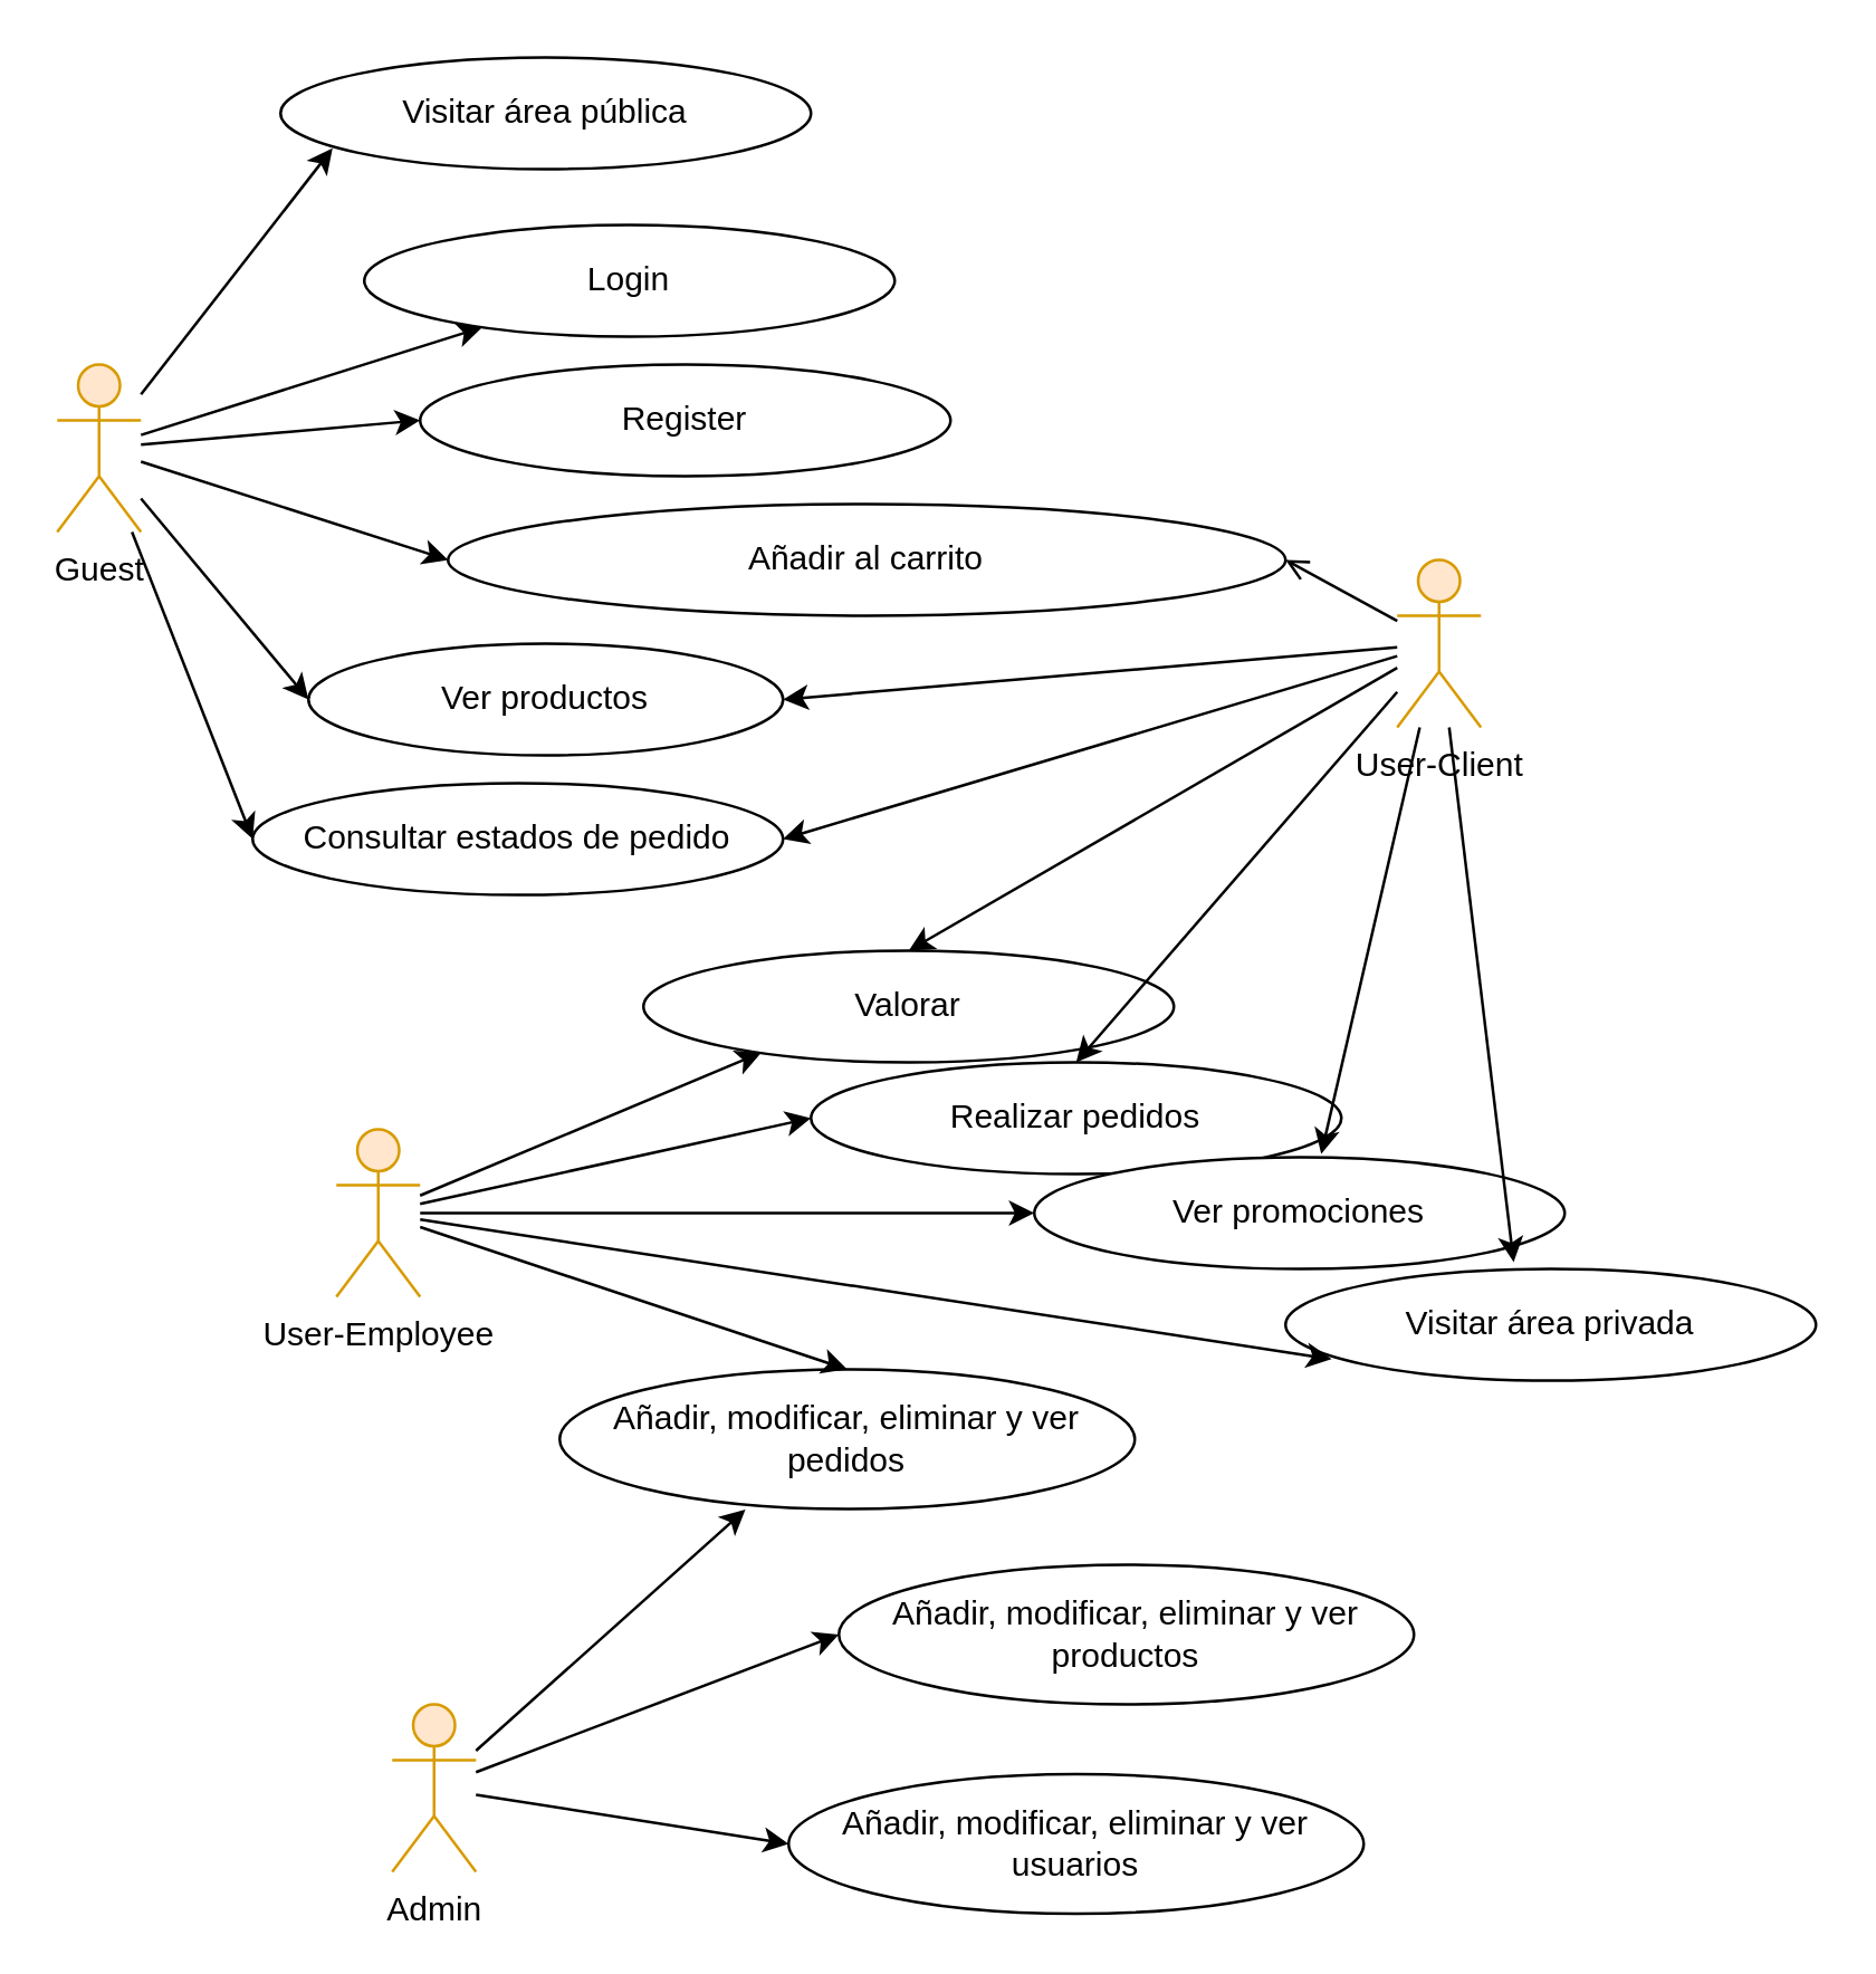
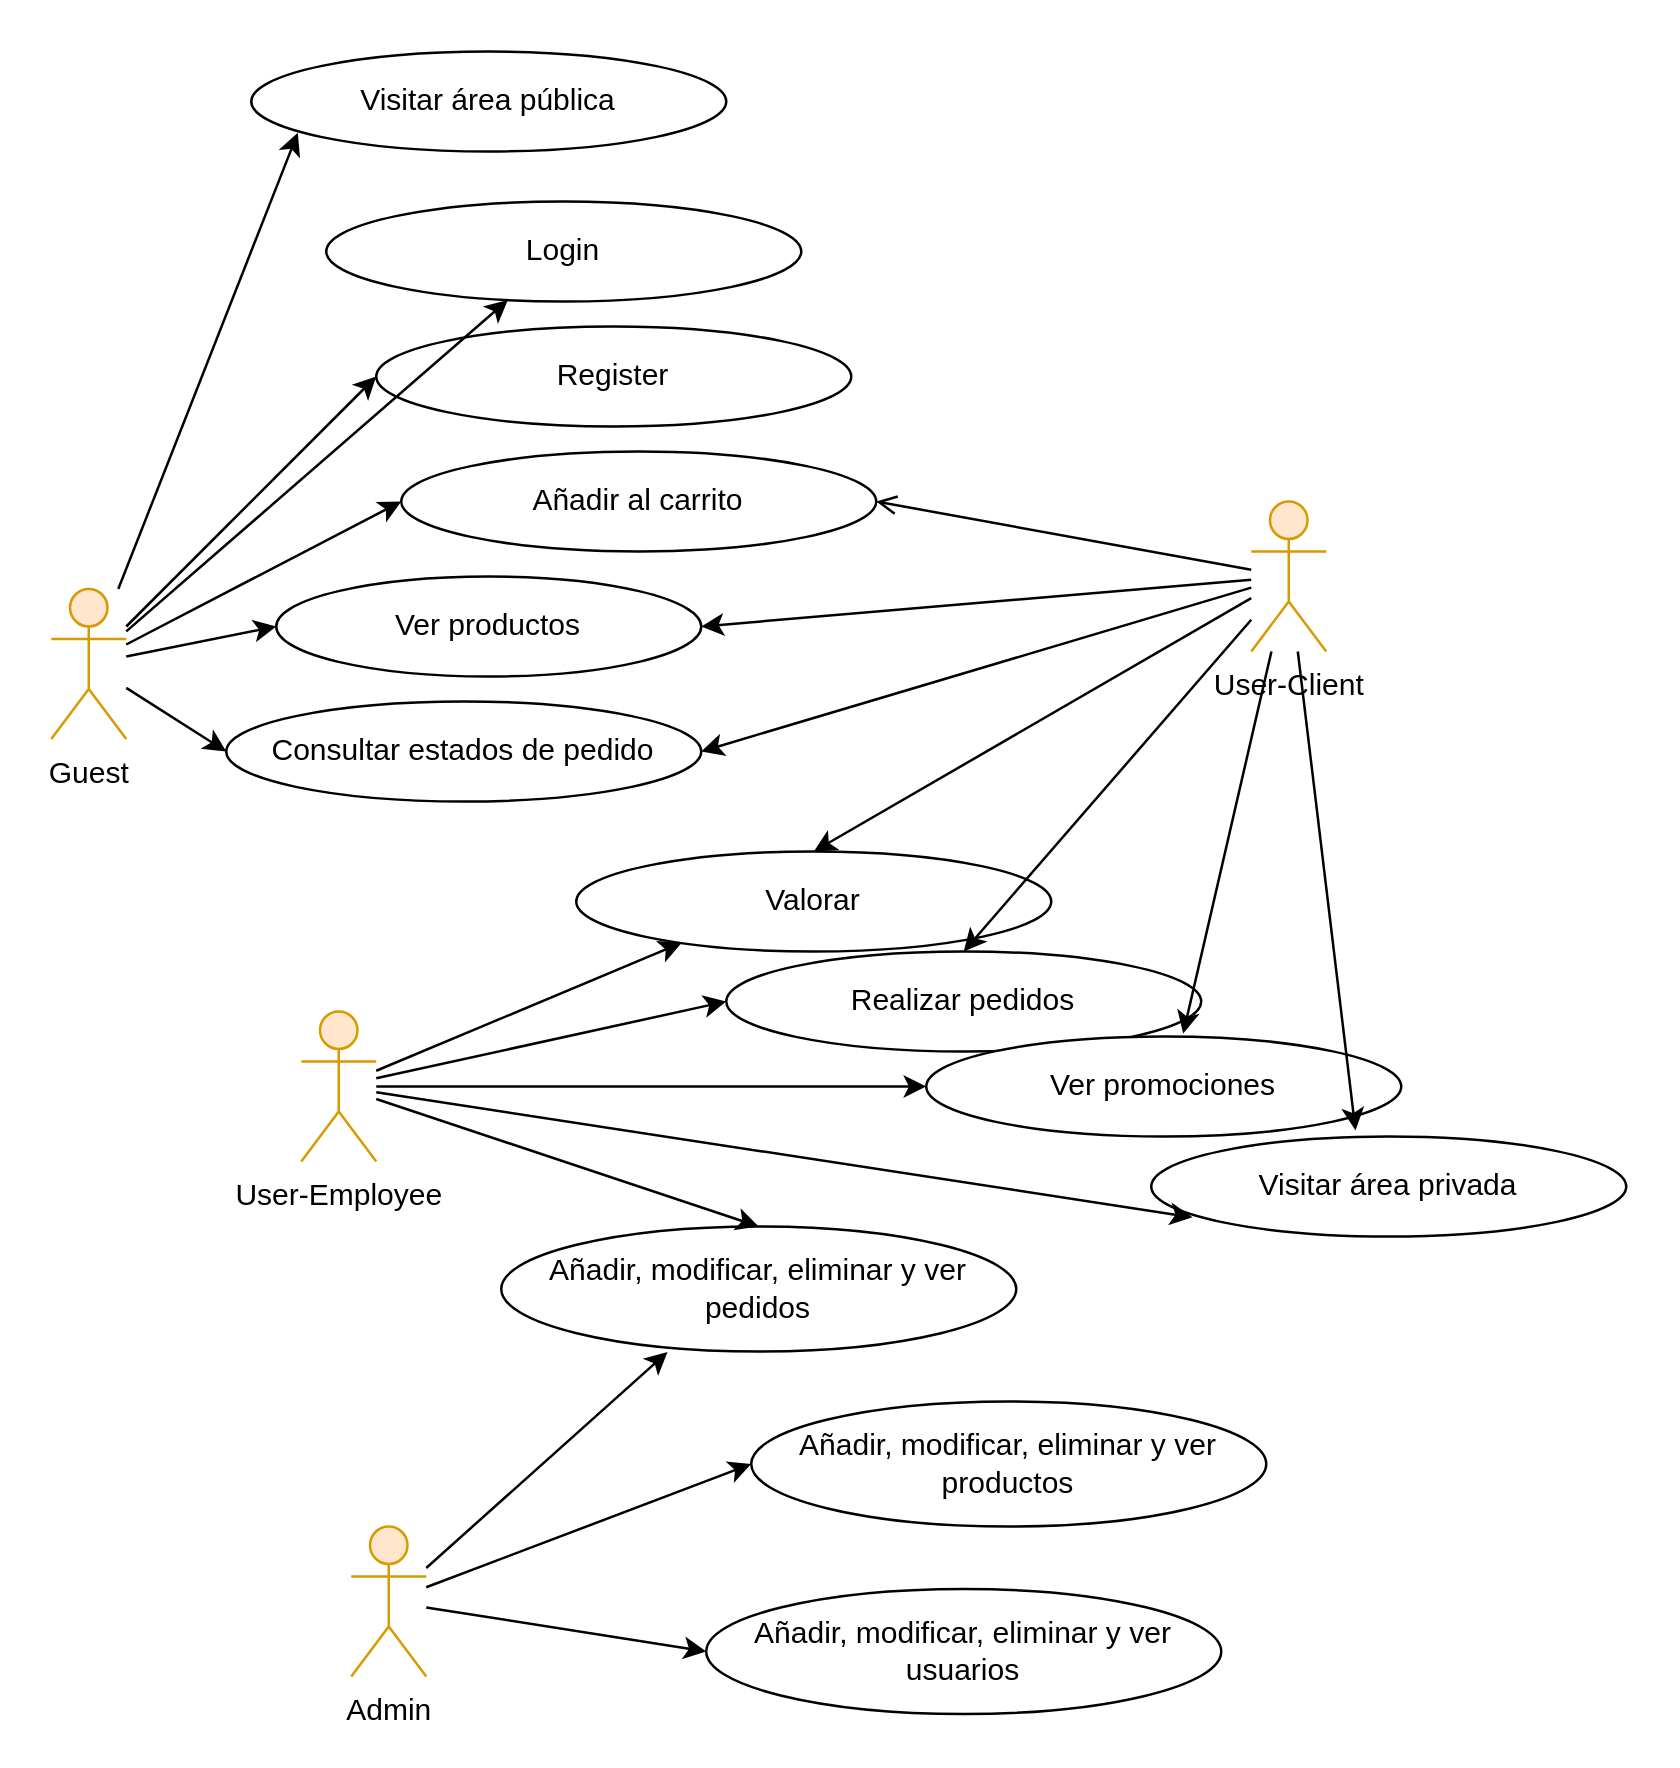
- <mxCell id="2" value="Guest&lt;div&gt;&lt;br&gt;&lt;/div&gt;" style="shape=umlActor;verticalLabelPosition=bottom;verticalAlign=top;html=1;outlineConnect=0;fillColor=#ffe6cc;strokeColor=#d79b00;" vertex="1" parent="1"><mxGeometry y="130" width="30" height="60" as="geometry" x="20" /></mxCell>
+ <mxCell id="2" value="Guest&lt;div&gt;&lt;br&gt;&lt;/div&gt;" style="shape=umlActor;verticalLabelPosition=bottom;verticalAlign=top;html=1;outlineConnect=0;fillColor=#ffe6cc;strokeColor=#d79b00;" vertex="1" parent="1"><mxGeometry x="20" y="235" width="30" height="60" as="geometry" /></mxCell>
- <mxCell id="9" value="Añadir al carrito" style="ellipse;whiteSpace=wrap;html=1;" vertex="1" parent="1"><mxGeometry x="160" y="180" width="300" height="40" as="geometry" /></mxCell>
+ <mxCell id="9" value="Añadir al carrito" style="ellipse;whiteSpace=wrap;html=1;" vertex="1" parent="1"><mxGeometry x="160" y="180" width="190" height="40" as="geometry" /></mxCell>
